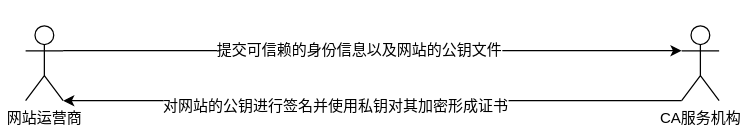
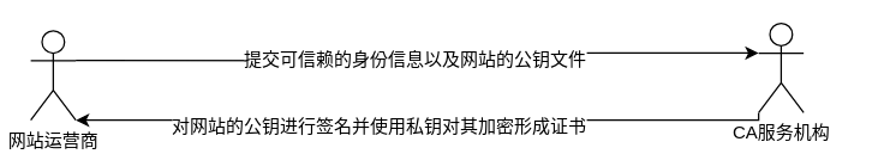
- <mxCell id="7" value="CA服务机构" style="shape=umlActor;verticalLabelPosition=bottom;labelBackgroundColor=#ffffff;verticalAlign=top;html=1;outlineConnect=0;" vertex="1" parent="1"><mxGeometry x="545" y="20" width="30" height="60" as="geometry" /></mxCell>
+ <mxCell id="7" value="CA服务机构" style="shape=umlActor;verticalLabelPosition=bottom;labelBackgroundColor=#ffffff;verticalAlign=top;html=1;outlineConnect=0;" vertex="1" parent="1"><mxGeometry x="505" y="15" width="30" height="60" as="geometry" /></mxCell>
